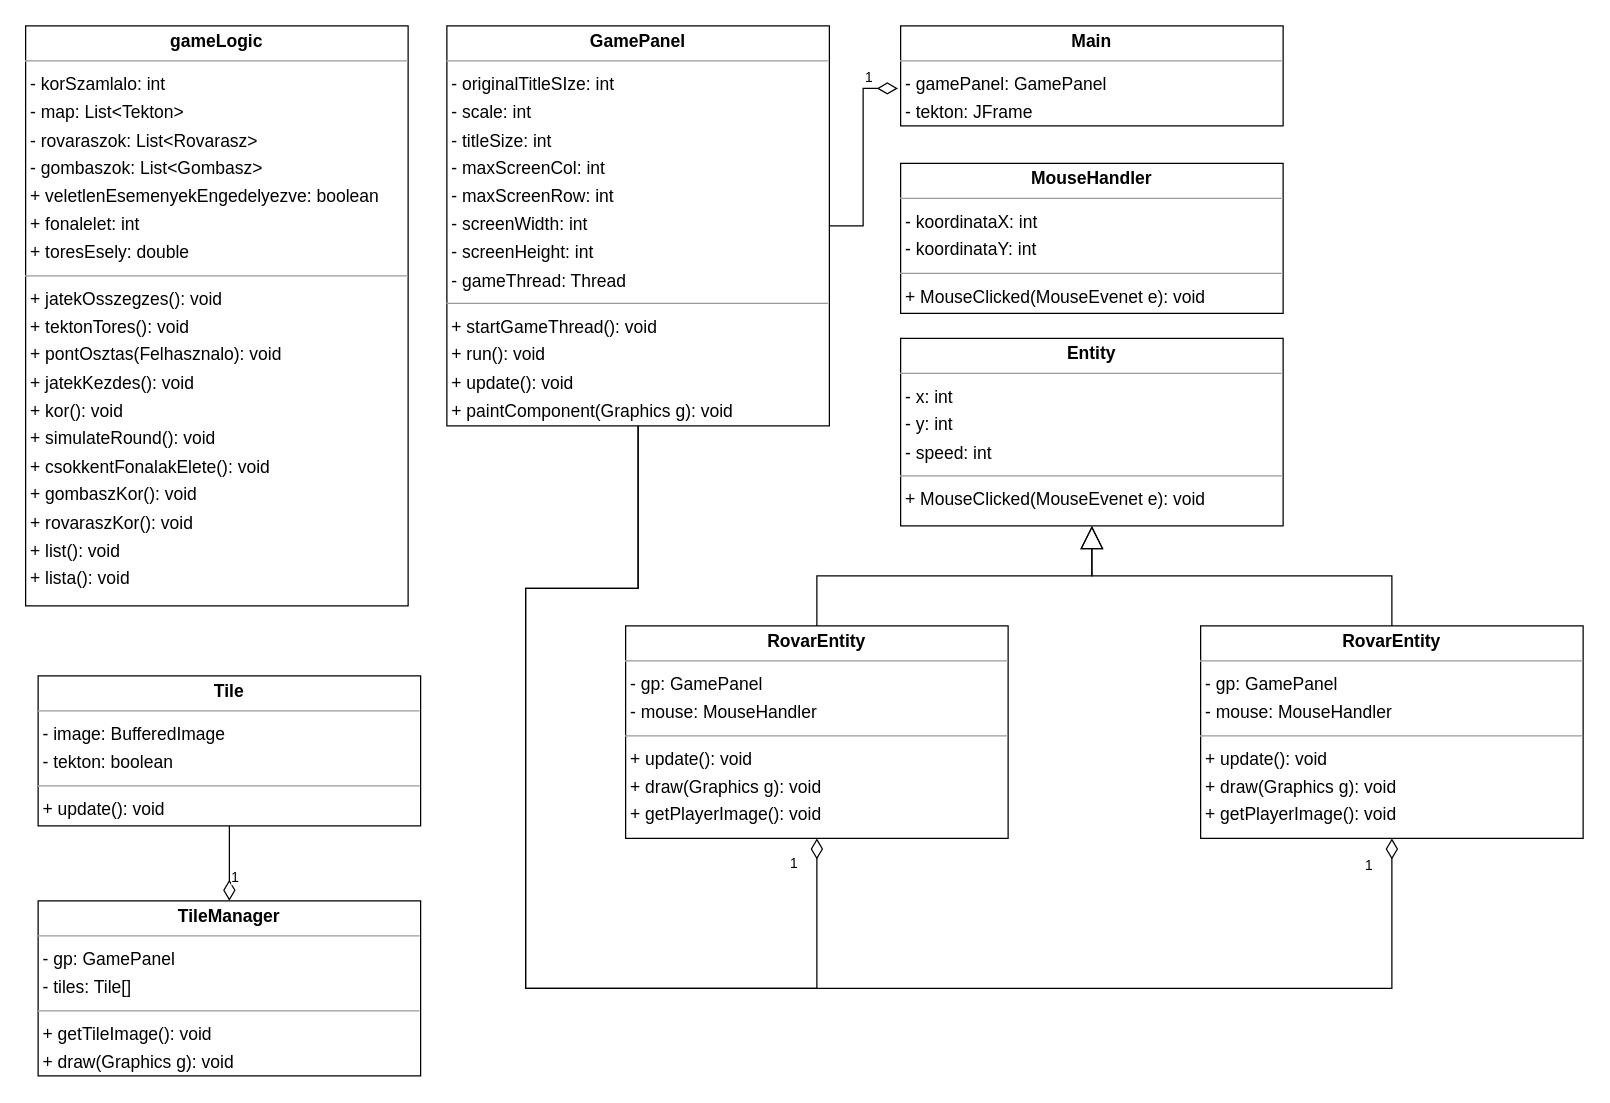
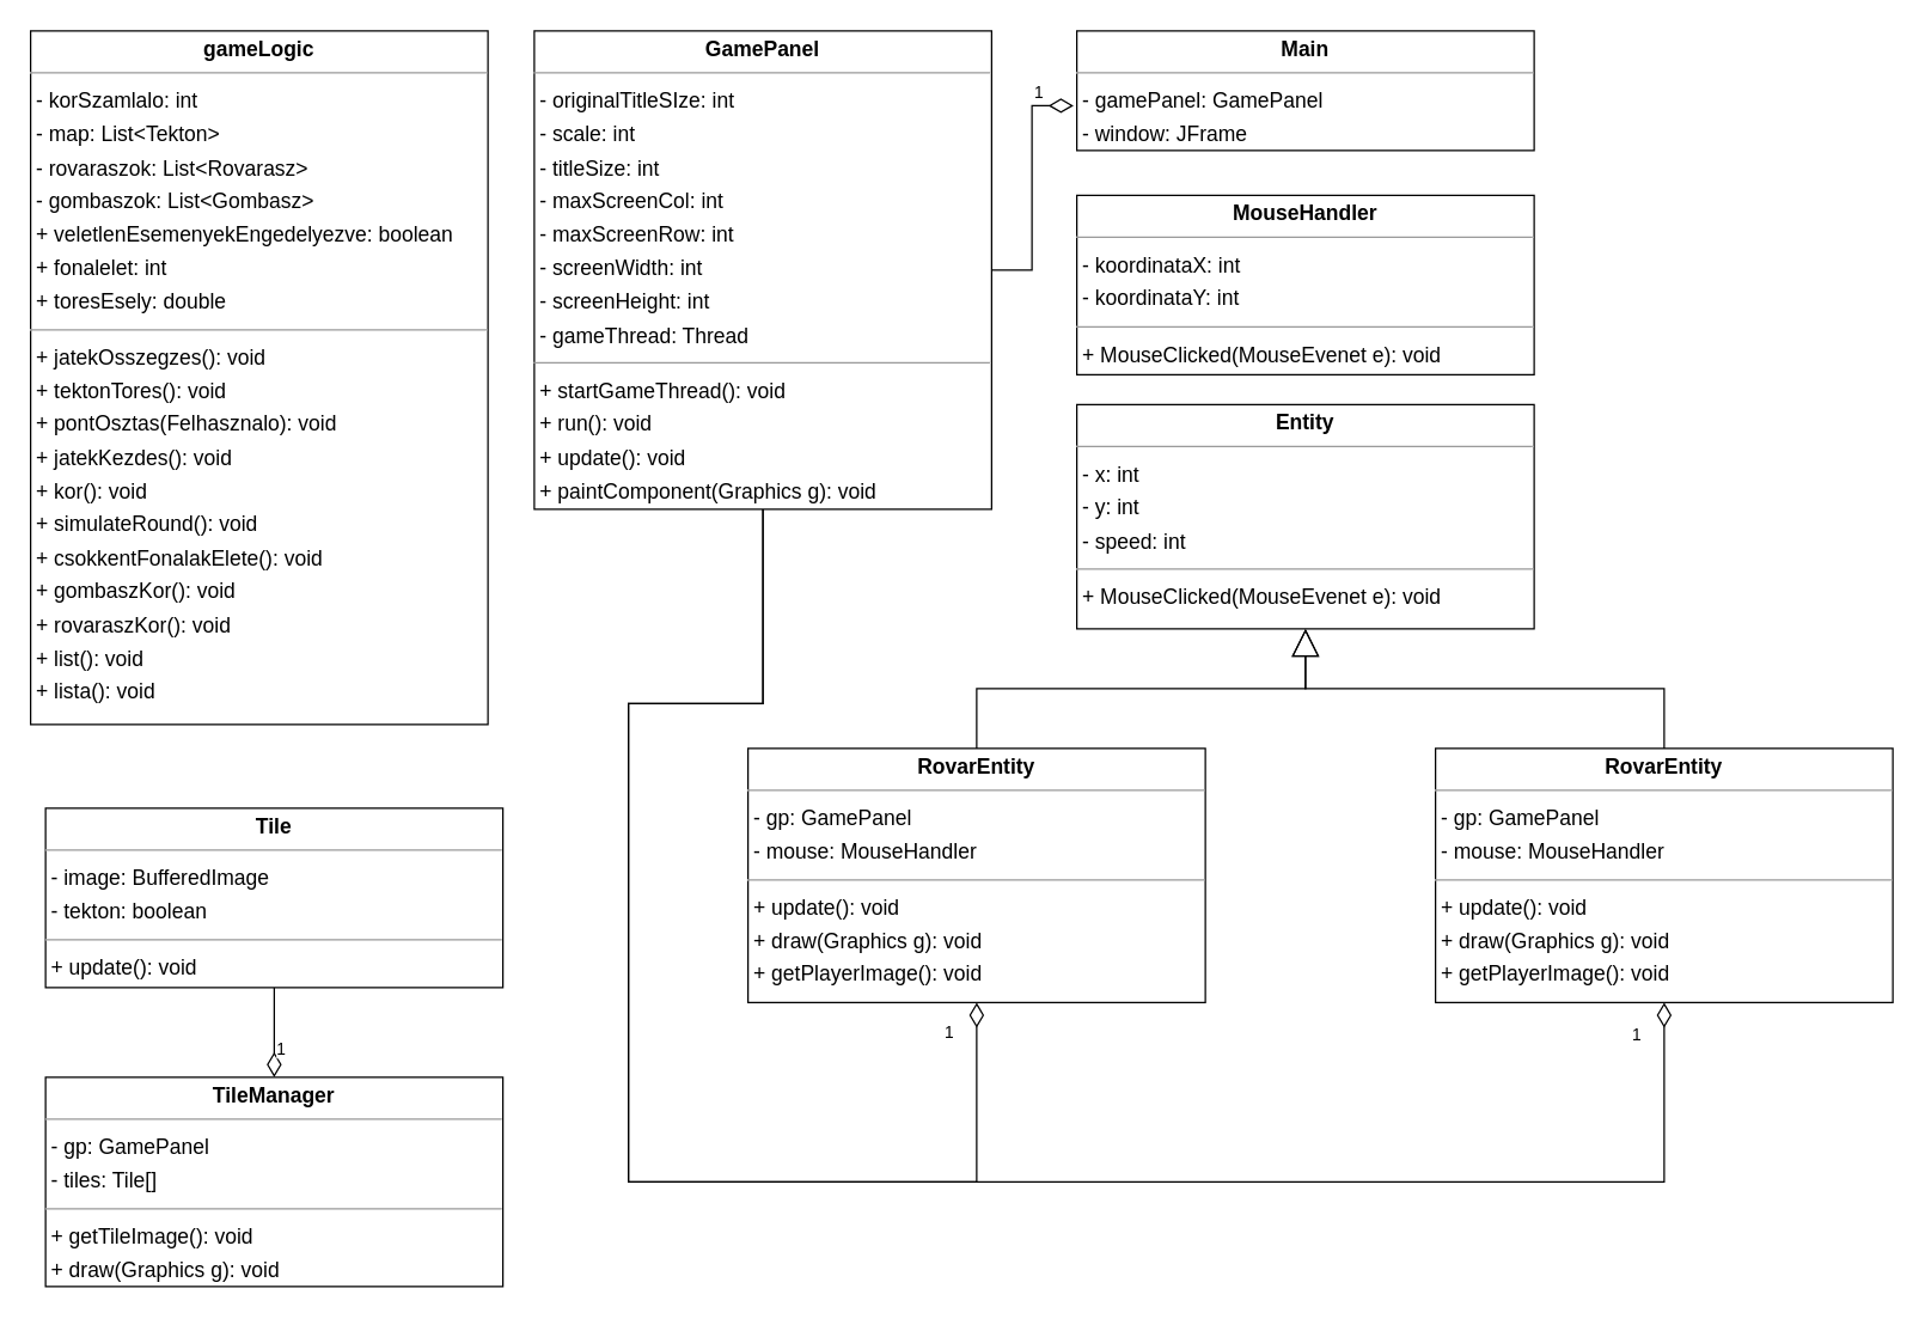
- <mxCell id="4" value="&lt;p style=&quot;margin:0px;margin-top:4px;text-align:center;&quot;&gt;&lt;b&gt;Main&lt;/b&gt;&lt;/p&gt;&lt;hr size=&quot;1&quot;&gt;&lt;p style=&quot;margin:0 0 0 4px;line-height:1.6;&quot;&gt;- gamePanel: GamePanel&lt;/p&gt;&lt;p style=&quot;margin:0 0 0 4px;line-height:1.6;&quot;&gt;- tekton: JFrame&lt;/p&gt;" style="verticalAlign=top;align=left;overflow=fill;fontSize=14;fontFamily=Helvetica;html=1;rounded=0;shadow=0;comic=0;labelBackgroundColor=none;strokeWidth=1;" vertex="1" parent="1"><mxGeometry x="720" y="20" width="306" height="80" as="geometry" /></mxCell>
+ <mxCell id="4" value="&lt;p style=&quot;margin:0px;margin-top:4px;text-align:center;&quot;&gt;&lt;b&gt;Main&lt;/b&gt;&lt;/p&gt;&lt;hr size=&quot;1&quot;&gt;&lt;p style=&quot;margin:0 0 0 4px;line-height:1.6;&quot;&gt;- gamePanel: GamePanel&lt;/p&gt;&lt;p style=&quot;margin:0 0 0 4px;line-height:1.6;&quot;&gt;- window: JFrame&lt;/p&gt;" style="verticalAlign=top;align=left;overflow=fill;fontSize=14;fontFamily=Helvetica;html=1;rounded=0;shadow=0;comic=0;labelBackgroundColor=none;strokeWidth=1;" vertex="1" parent="1"><mxGeometry x="720" y="20" width="306" height="80" as="geometry" /></mxCell>
